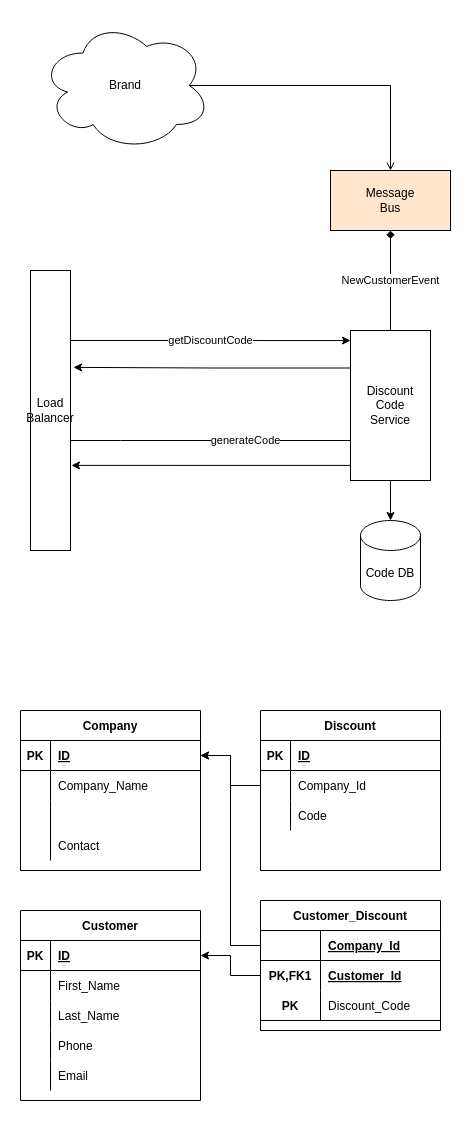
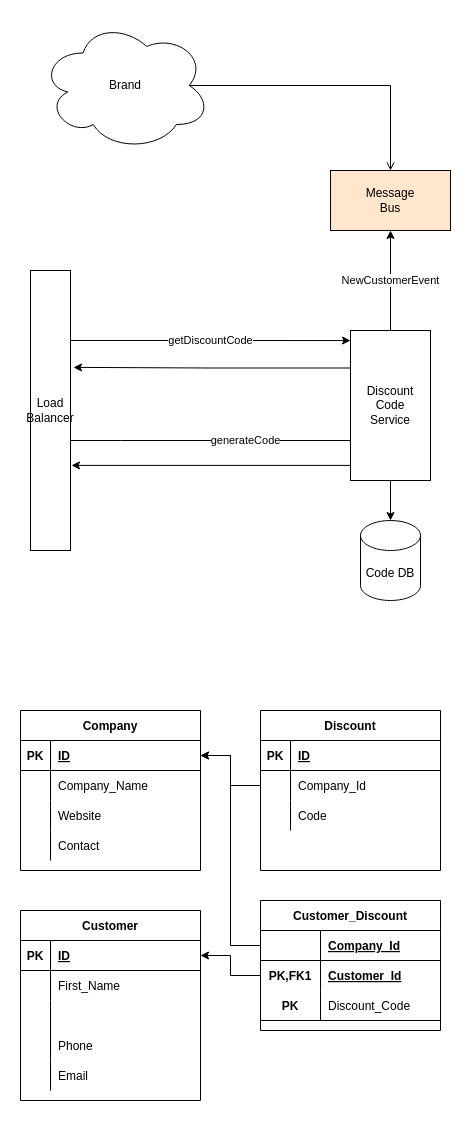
- <mxCell id="8" value="NewCustomerEvent" style="edgeStyle=orthogonalEdgeStyle;rounded=0;orthogonalLoop=1;jettySize=auto;html=1;exitX=0.5;exitY=0;exitDx=0;exitDy=0;entryX=0.5;entryY=1;entryDx=0;entryDy=0;endArrow=diamond;" parent="1" source="9" target="11" edge="1"><mxGeometry relative="1" as="geometry" /></mxCell>
+ <mxCell id="8" value="NewCustomerEvent" style="edgeStyle=orthogonalEdgeStyle;rounded=0;orthogonalLoop=1;jettySize=auto;html=1;exitX=0.5;exitY=0;exitDx=0;exitDy=0;entryX=0.5;entryY=1;entryDx=0;entryDy=0;" parent="1" source="9" target="11" edge="1"><mxGeometry relative="1" as="geometry" /></mxCell>
+ <mxCell id="21" value="Website" style="shape=partialRectangle;connectable=0;fillColor=none;top=0;left=0;bottom=0;right=0;align=left;spacingLeft=6;overflow=hidden;" parent="19" vertex="1"><mxGeometry x="30" width="150" height="30" as="geometry" /></mxCell>
- <mxCell id="47" value="Last_Name" style="shape=partialRectangle;connectable=0;fillColor=none;top=0;left=0;bottom=0;right=0;align=left;spacingLeft=6;overflow=hidden;" parent="45" vertex="1"><mxGeometry x="30" width="150" height="30" as="geometry" /></mxCell>
